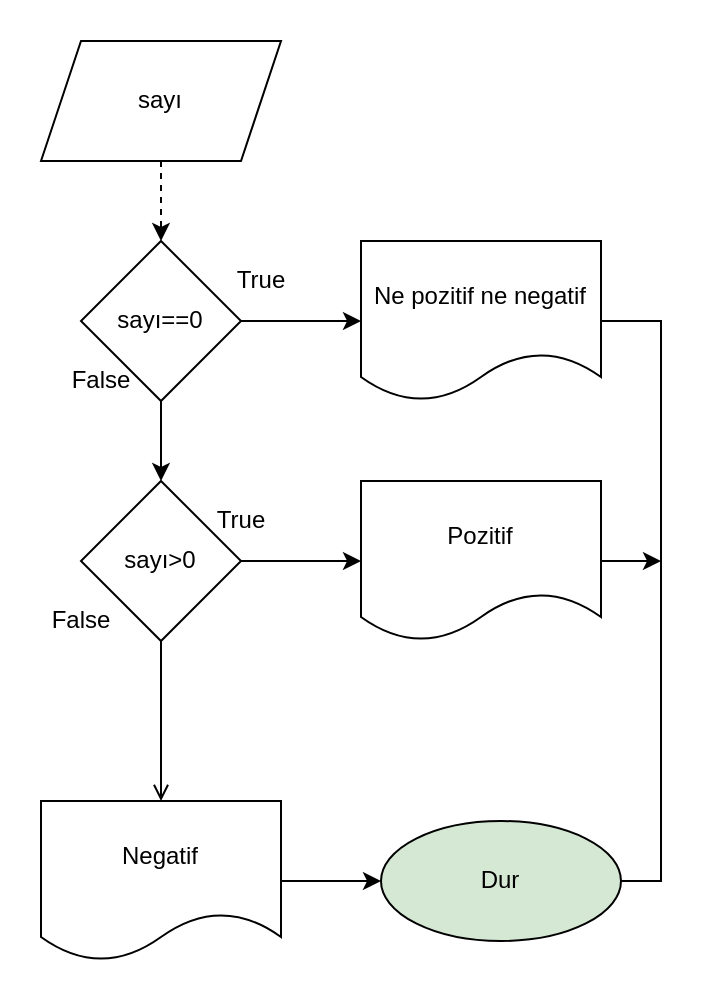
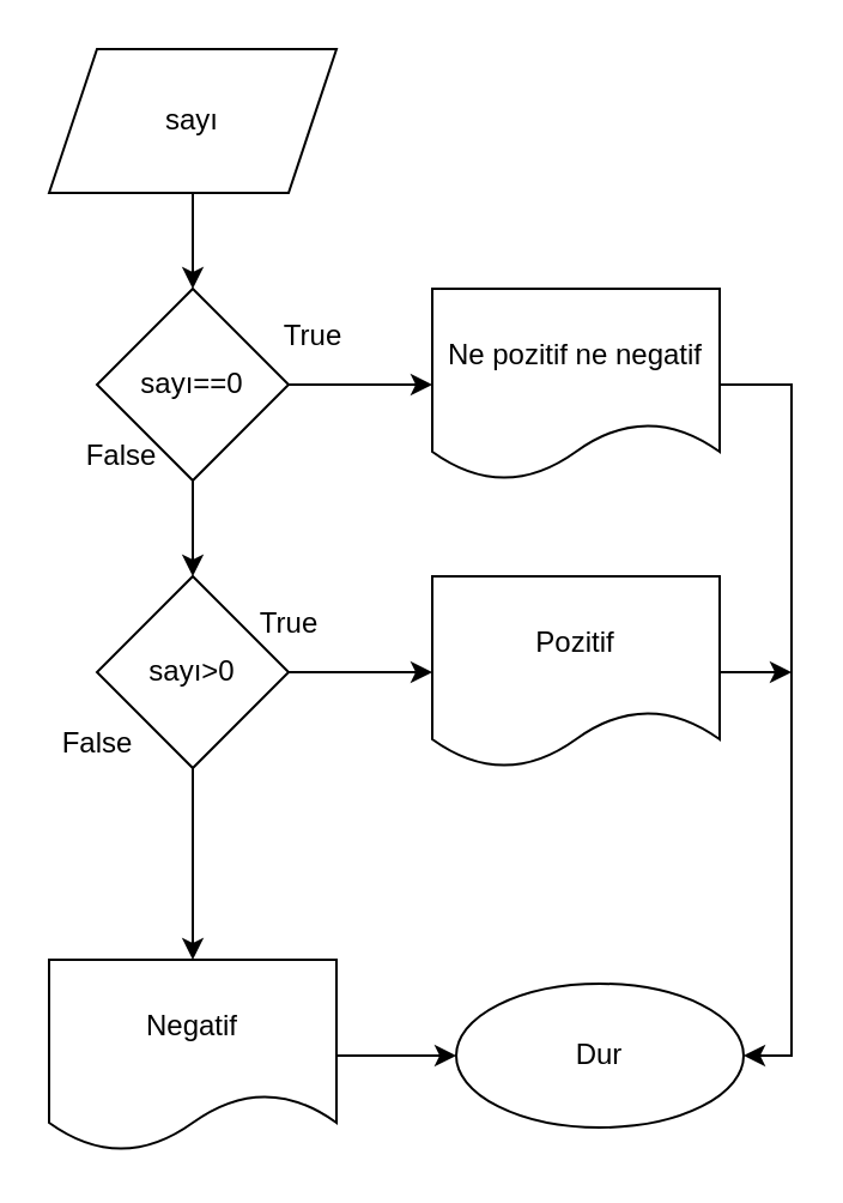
- <mxCell id="2" value="" style="edgeStyle=orthogonalEdgeStyle;rounded=0;orthogonalLoop=1;jettySize=auto;html=1;dashed=1;" edge="1" parent="1" source="3" target="6"><mxGeometry relative="1" as="geometry" /></mxCell>
+ <mxCell id="2" value="" style="edgeStyle=orthogonalEdgeStyle;rounded=0;orthogonalLoop=1;jettySize=auto;html=1;" edge="1" parent="1" source="3" target="6"><mxGeometry relative="1" as="geometry" /></mxCell>
- <mxCell id="12" value="" style="edgeStyle=orthogonalEdgeStyle;rounded=0;orthogonalLoop=1;jettySize=auto;html=1;endArrow=open;" edge="1" parent="1" source="13" target="19"><mxGeometry relative="1" as="geometry" /></mxCell>
+ <mxCell id="12" value="" style="edgeStyle=orthogonalEdgeStyle;rounded=0;orthogonalLoop=1;jettySize=auto;html=1;" edge="1" parent="1" source="13" target="19"><mxGeometry relative="1" as="geometry" /></mxCell>
- <mxCell id="20" value="Dur" style="ellipse;whiteSpace=wrap;html=1;fillColor=#d5e8d4;" vertex="1" parent="1"><mxGeometry x="190" y="410" width="120" height="60" as="geometry" /></mxCell>
+ <mxCell id="20" value="Dur" style="ellipse;whiteSpace=wrap;html=1;" vertex="1" parent="1"><mxGeometry x="190" y="410" width="120" height="60" as="geometry" /></mxCell>
- <mxCell id="7" style="edgeStyle=orthogonalEdgeStyle;rounded=0;orthogonalLoop=1;jettySize=auto;html=1;exitX=1;exitY=0.5;exitDx=0;exitDy=0;entryX=1;entryY=0.5;entryDx=0;entryDy=0;endArrow=none;" edge="1" parent="1" source="8" target="20"><mxGeometry relative="1" as="geometry" /></mxCell>
+ <mxCell id="7" style="edgeStyle=orthogonalEdgeStyle;rounded=0;orthogonalLoop=1;jettySize=auto;html=1;exitX=1;exitY=0.5;exitDx=0;exitDy=0;entryX=1;entryY=0.5;entryDx=0;entryDy=0;" edge="1" parent="1" source="8" target="20"><mxGeometry relative="1" as="geometry" /></mxCell>
